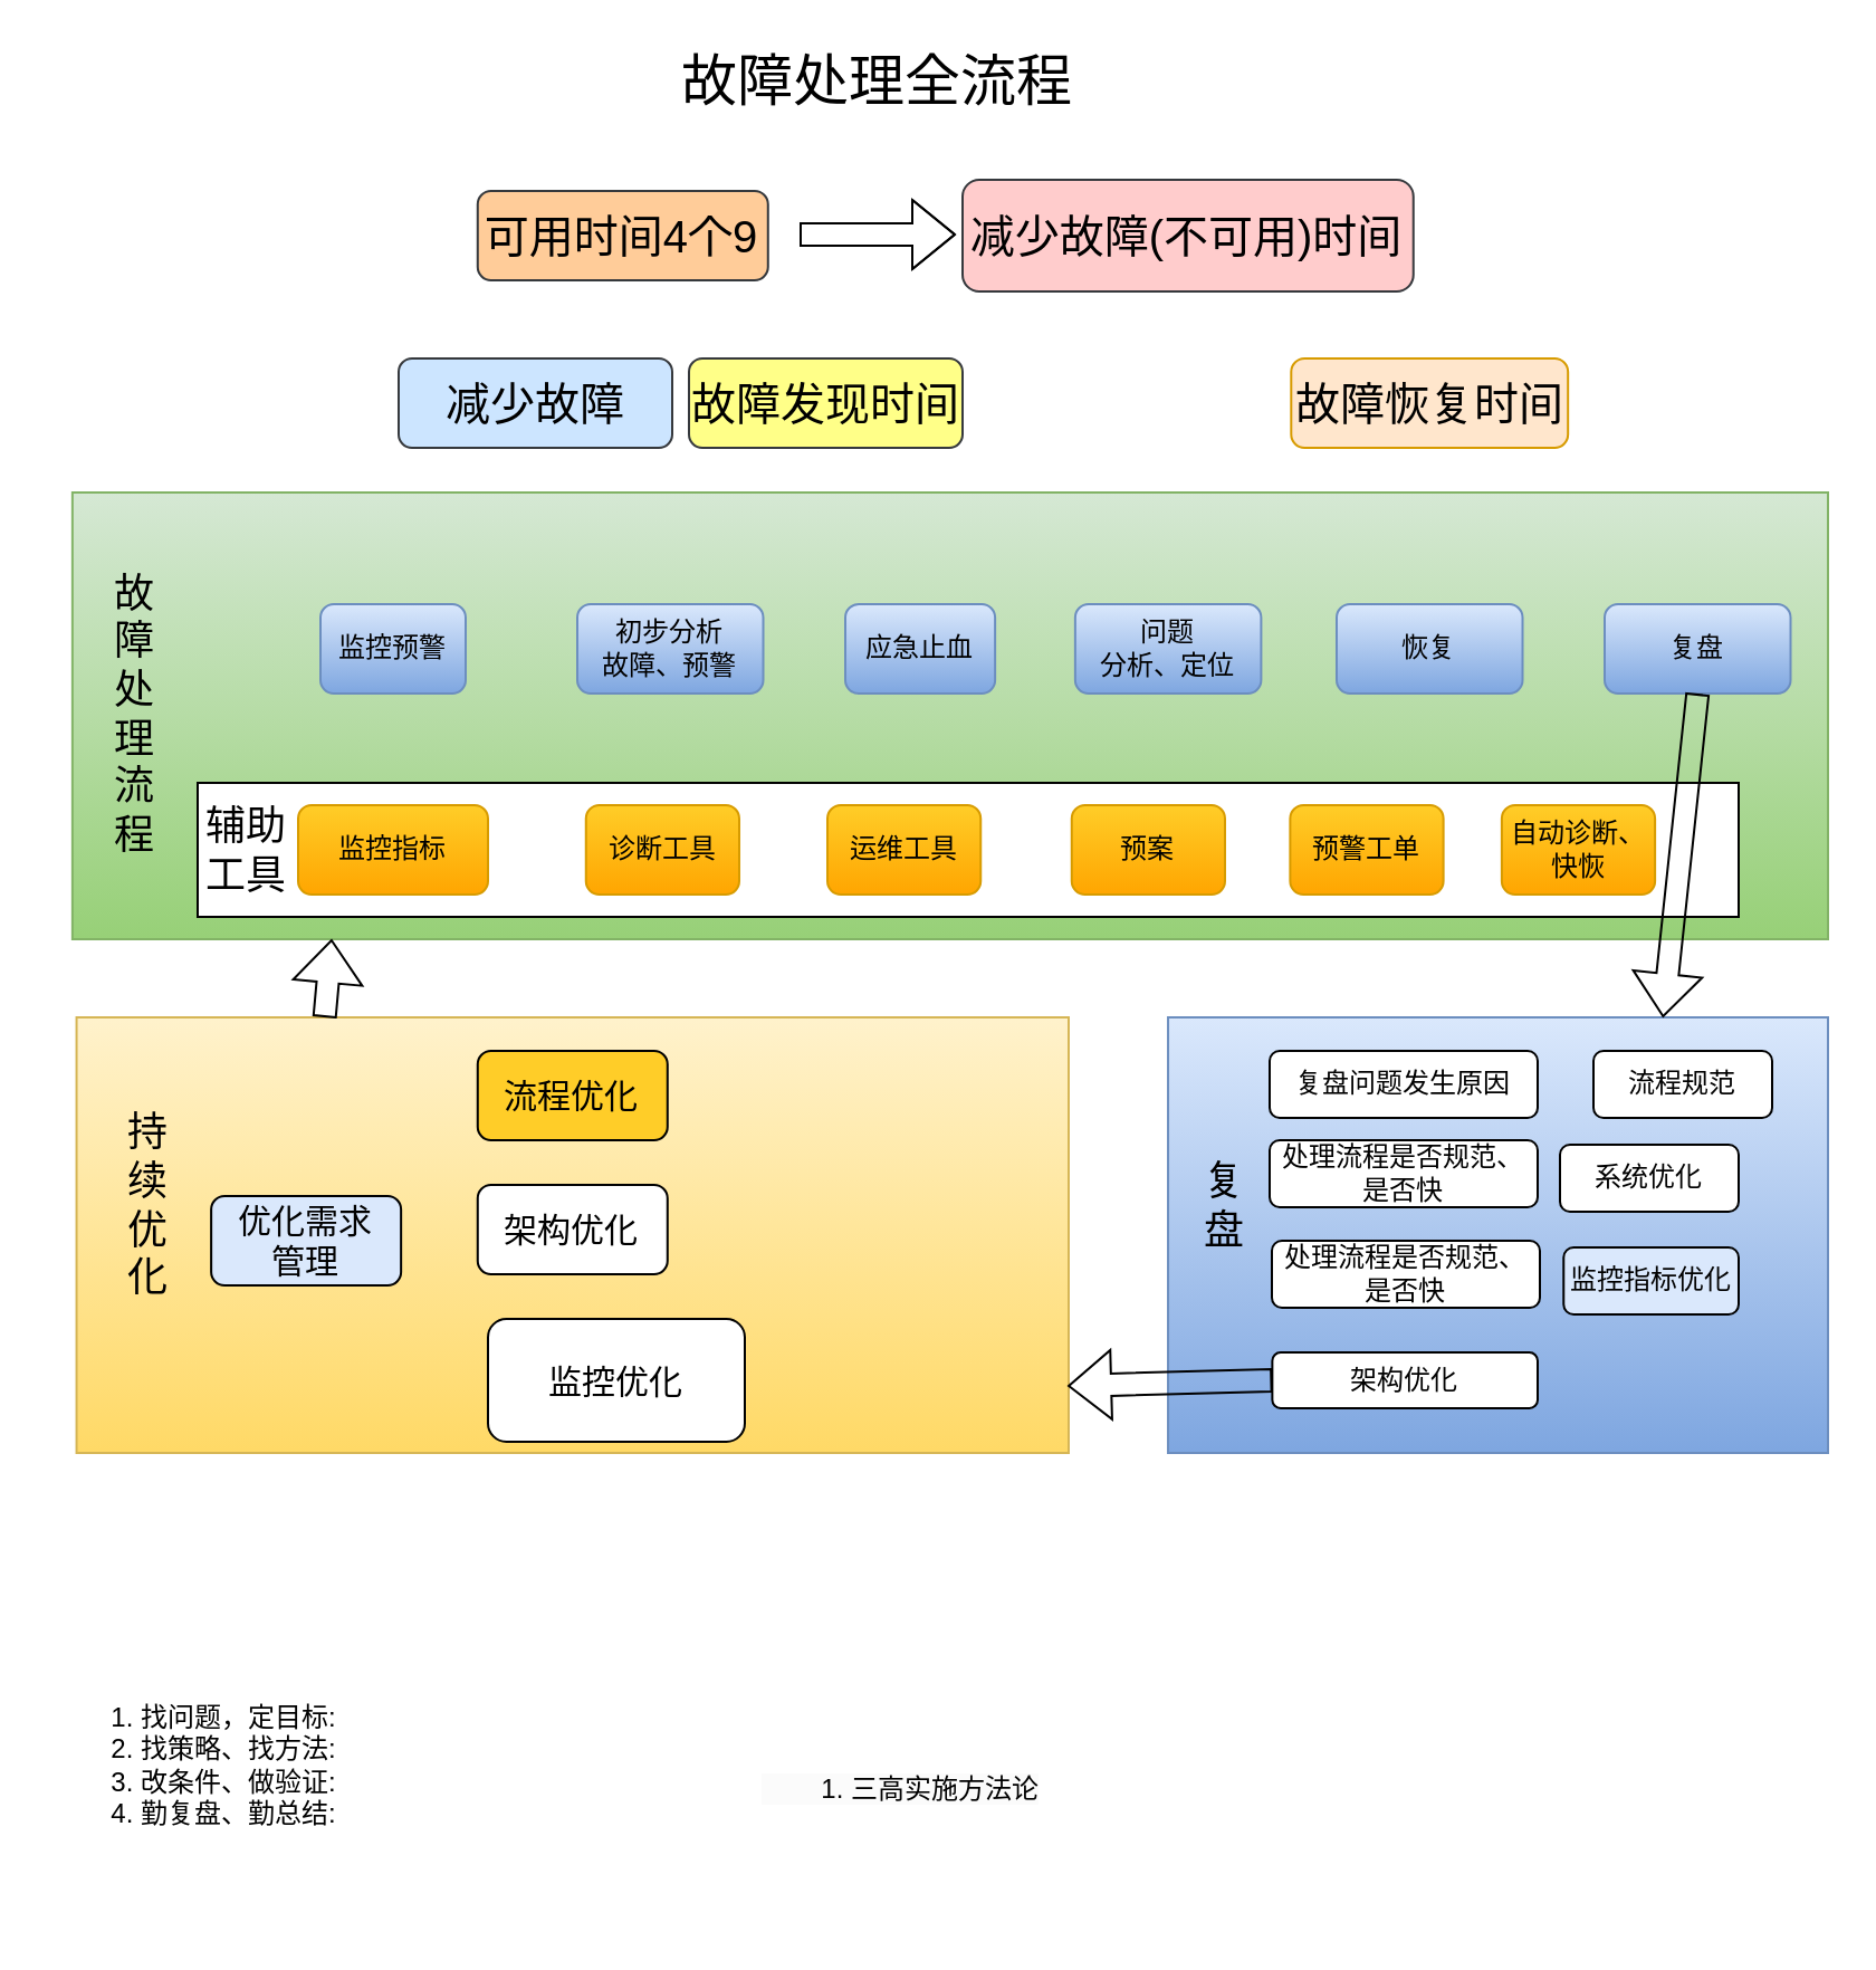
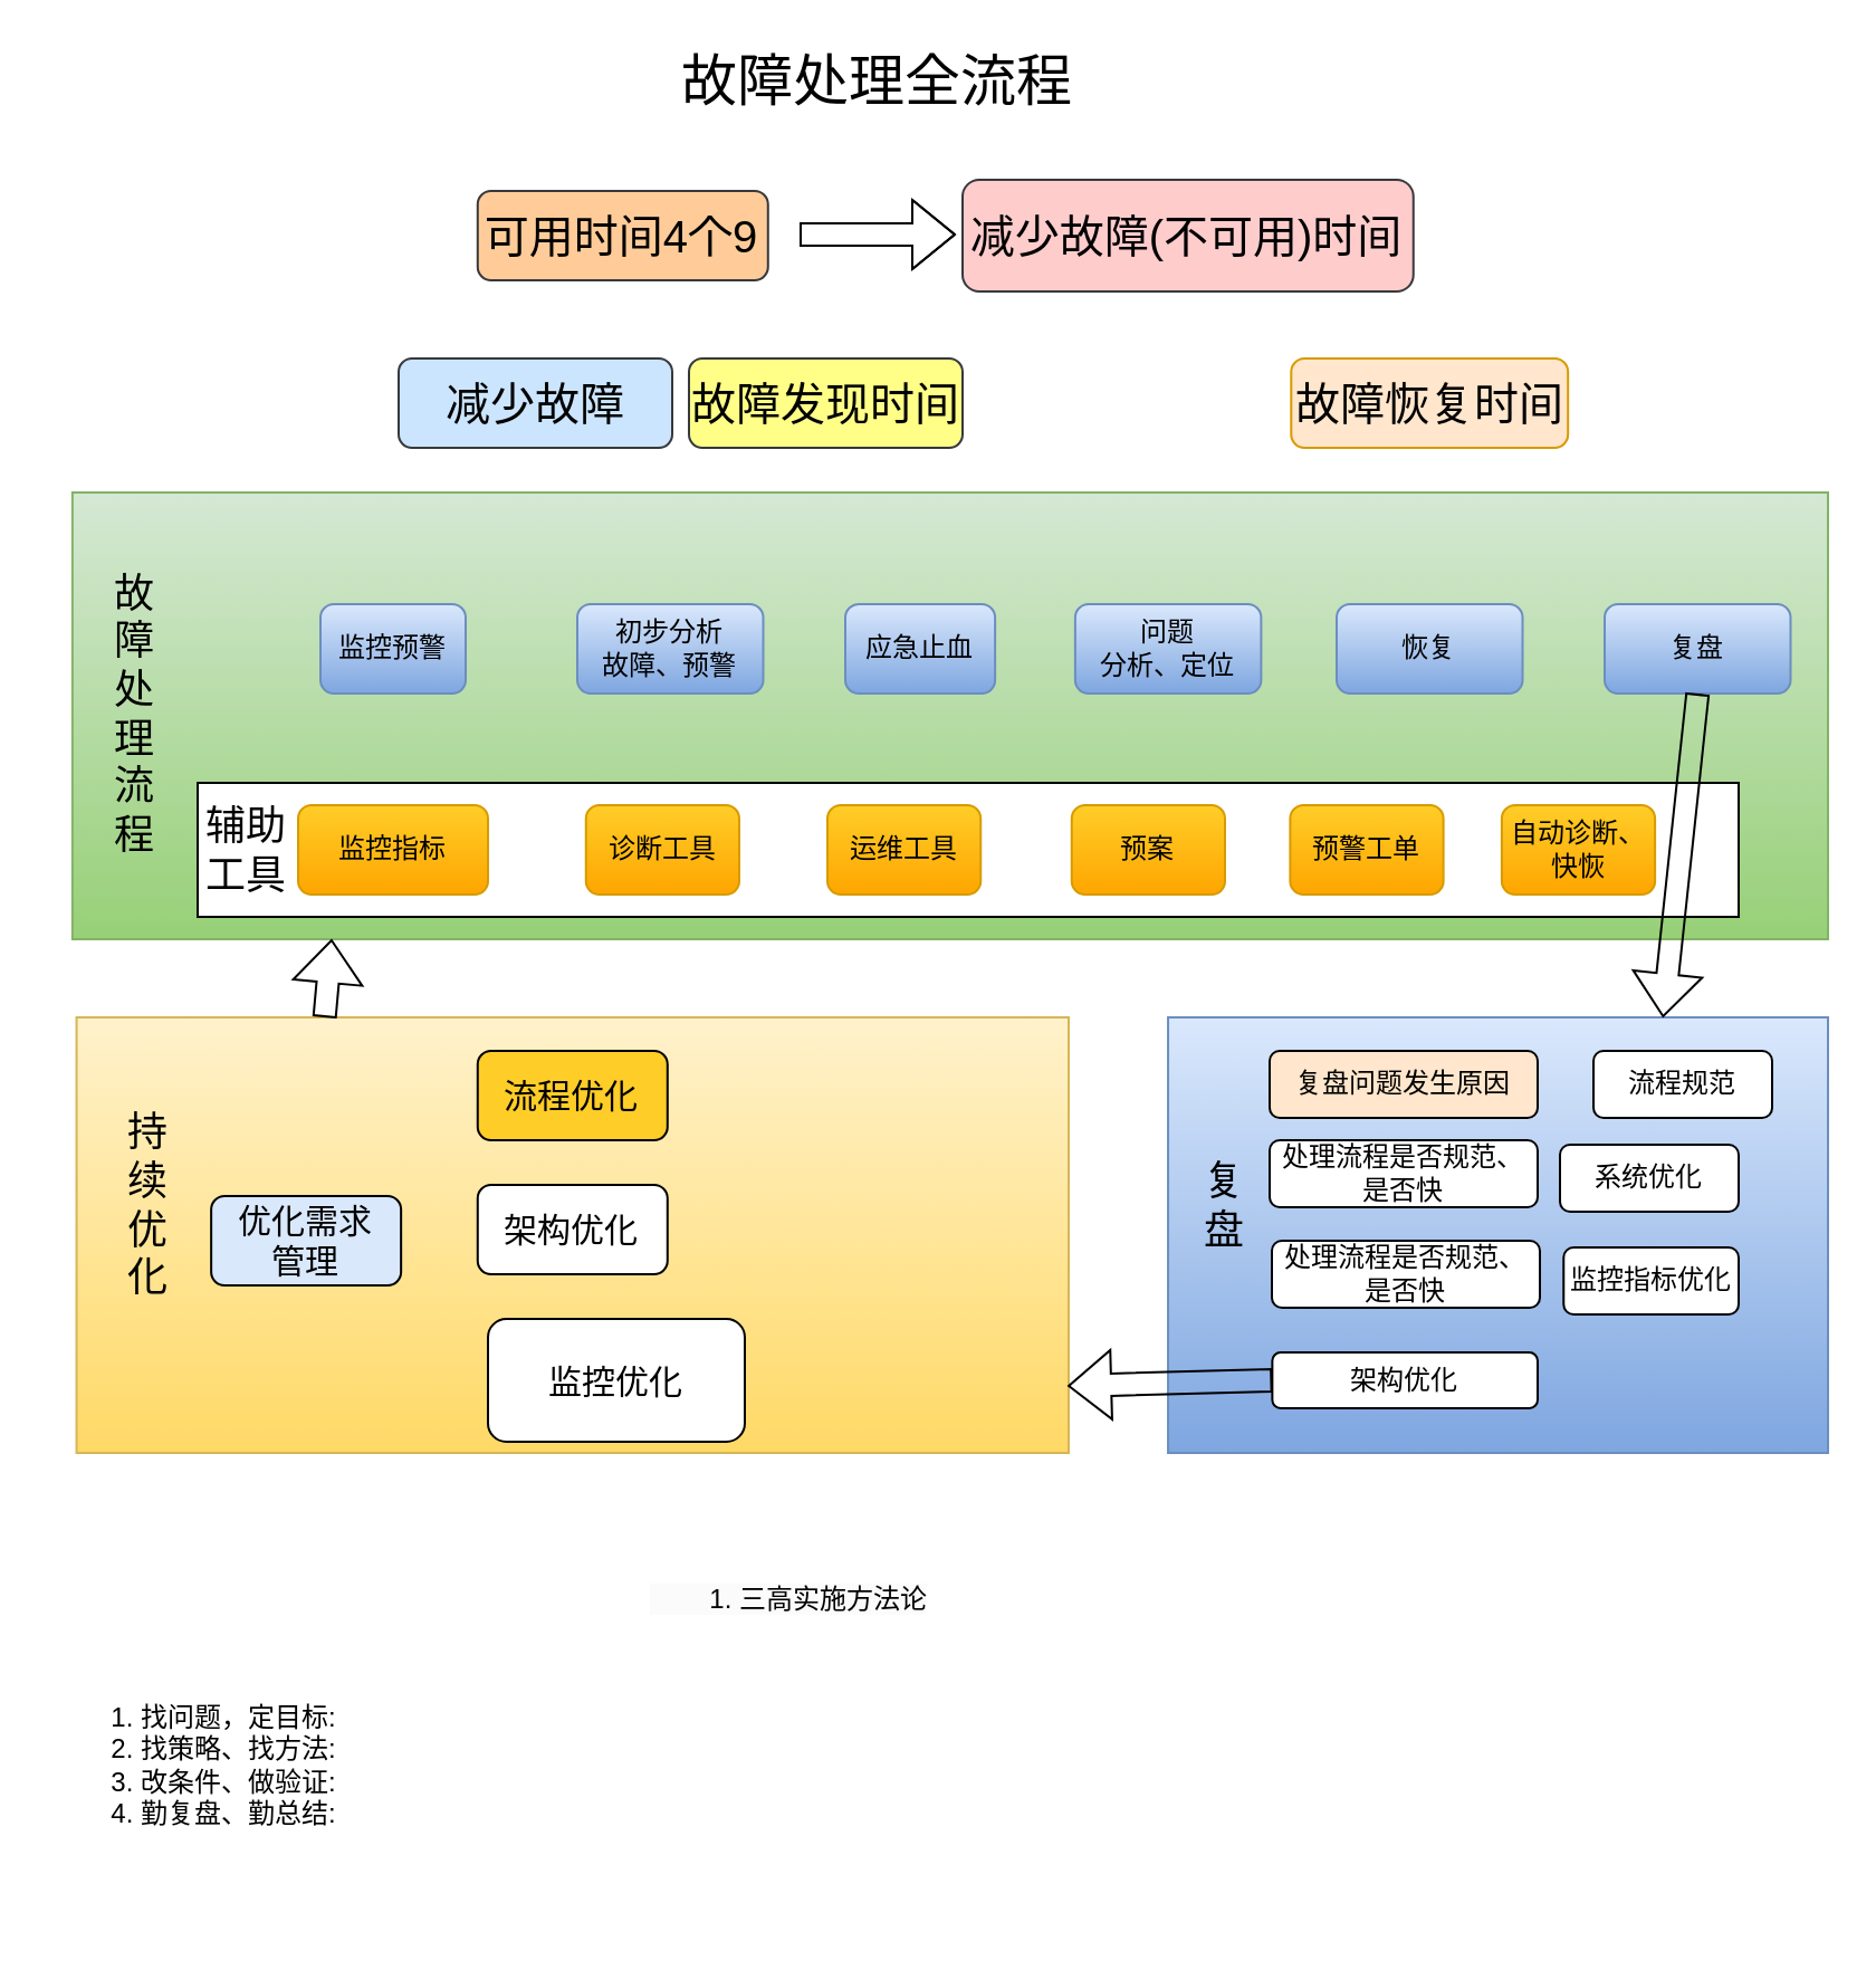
- <mxCell id="20" value="复盘问题发生原因" style="rounded=1;whiteSpace=wrap;html=1;" parent="1" vertex="1"><mxGeometry x="568" y="470" width="120" height="30" as="geometry" /></mxCell>
+ <mxCell id="20" value="复盘问题发生原因" style="rounded=1;whiteSpace=wrap;html=1;fillColor=#ffe6cc;" parent="1" vertex="1"><mxGeometry x="568" y="470" width="120" height="30" as="geometry" /></mxCell>
- <mxCell id="28" value="监控指标优化" style="rounded=1;whiteSpace=wrap;html=1;fillColor=#dae8fc;" parent="1" vertex="1"><mxGeometry x="699.63" y="558" width="78.37" height="30" as="geometry" /></mxCell>
+ <mxCell id="28" value="监控指标优化" style="rounded=1;whiteSpace=wrap;html=1;" parent="1" vertex="1"><mxGeometry x="699.63" y="558" width="78.37" height="30" as="geometry" /></mxCell>
- <mxCell id="43" value="&lt;meta charset=&quot;utf-8&quot;&gt;&lt;ol style=&quot;border-color: var(--border-color); color: rgb(0, 0, 0); font-family: Helvetica; font-size: 12px; font-style: normal; font-variant-ligatures: normal; font-variant-caps: normal; font-weight: 400; letter-spacing: normal; orphans: 2; text-align: left; text-indent: 0px; text-transform: none; widows: 2; word-spacing: 0px; -webkit-text-stroke-width: 0px; background-color: rgb(251, 251, 251); text-decoration-thickness: initial; text-decoration-style: initial; text-decoration-color: initial;&quot;&gt;&lt;li style=&quot;border-color: var(--border-color);&quot;&gt;三高实施方法论&lt;/li&gt;&lt;/ol&gt;" style="text;whiteSpace=wrap;html=1;" vertex="1" parent="1"><mxGeometry x="339.25" y="775" width="160" height="60" as="geometry" /></mxCell>
+ <mxCell id="43" value="&lt;meta charset=&quot;utf-8&quot;&gt;&lt;ol style=&quot;border-color: var(--border-color); color: rgb(0, 0, 0); font-family: Helvetica; font-size: 12px; font-style: normal; font-variant-ligatures: normal; font-variant-caps: normal; font-weight: 400; letter-spacing: normal; orphans: 2; text-align: left; text-indent: 0px; text-transform: none; widows: 2; word-spacing: 0px; -webkit-text-stroke-width: 0px; background-color: rgb(251, 251, 251); text-decoration-thickness: initial; text-decoration-style: initial; text-decoration-color: initial;&quot;&gt;&lt;li style=&quot;border-color: var(--border-color);&quot;&gt;三高实施方法论&lt;/li&gt;&lt;/ol&gt;" style="text;whiteSpace=wrap;html=1;" vertex="1" parent="1"><mxGeometry x="289.25" y="690" width="160" height="60" as="geometry" /></mxCell>
